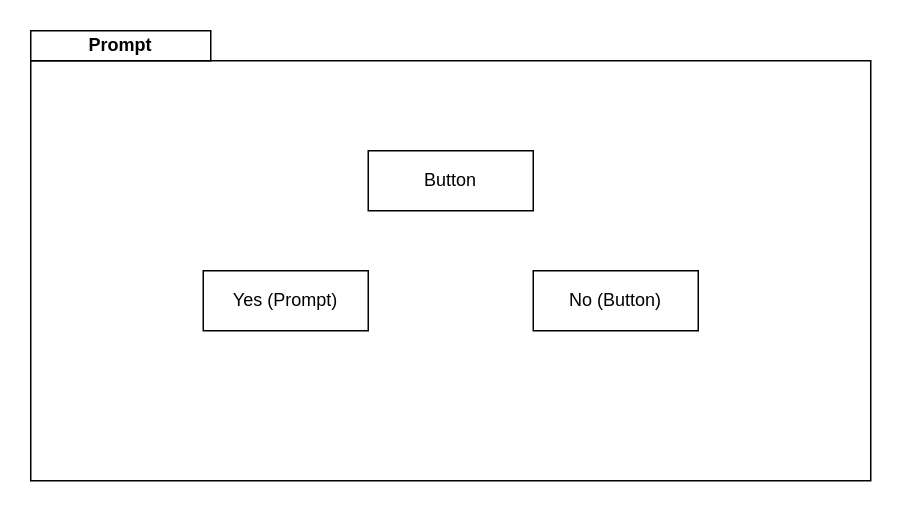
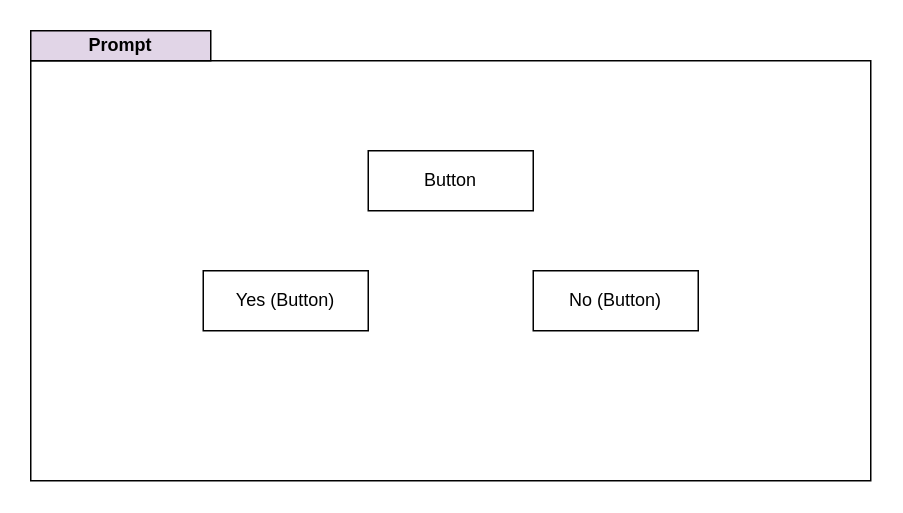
- <mxCell id="3" value="&lt;b&gt;Prompt&lt;/b&gt;" style="rounded=0;whiteSpace=wrap;html=1;" vertex="1" parent="1"><mxGeometry x="20" y="20" width="120" height="20" as="geometry" /></mxCell>
+ <mxCell id="3" value="&lt;b&gt;Prompt&lt;/b&gt;" style="rounded=0;whiteSpace=wrap;html=1;fillColor=#e1d5e7;" vertex="1" parent="1"><mxGeometry x="20" y="20" width="120" height="20" as="geometry" /></mxCell>
- <mxCell id="5" value="Yes (Prompt)" style="rounded=0;whiteSpace=wrap;html=1;" vertex="1" parent="1"><mxGeometry x="135" y="180" width="110" height="40" as="geometry" /></mxCell>
+ <mxCell id="5" value="Yes (Button)" style="rounded=0;whiteSpace=wrap;html=1;" vertex="1" parent="1"><mxGeometry x="135" y="180" width="110" height="40" as="geometry" /></mxCell>
